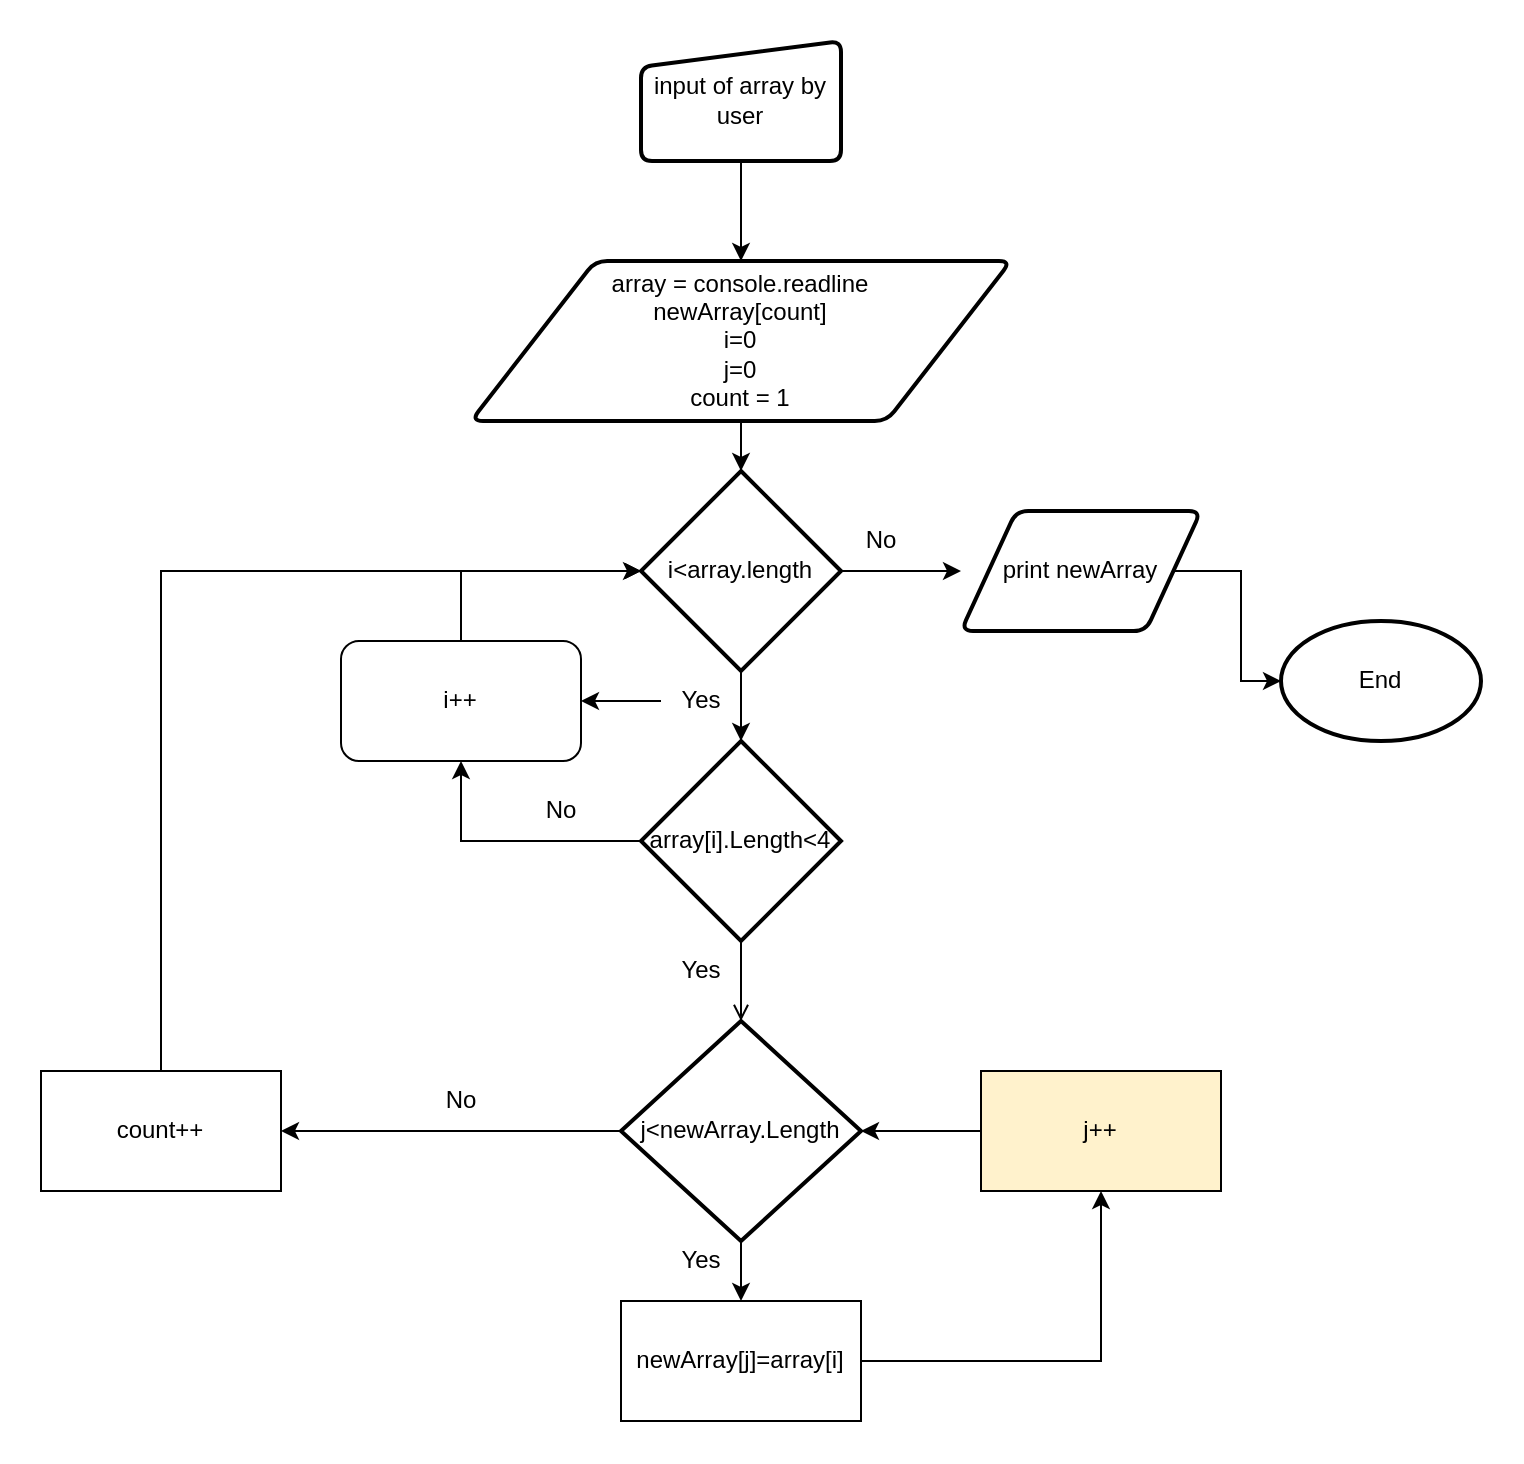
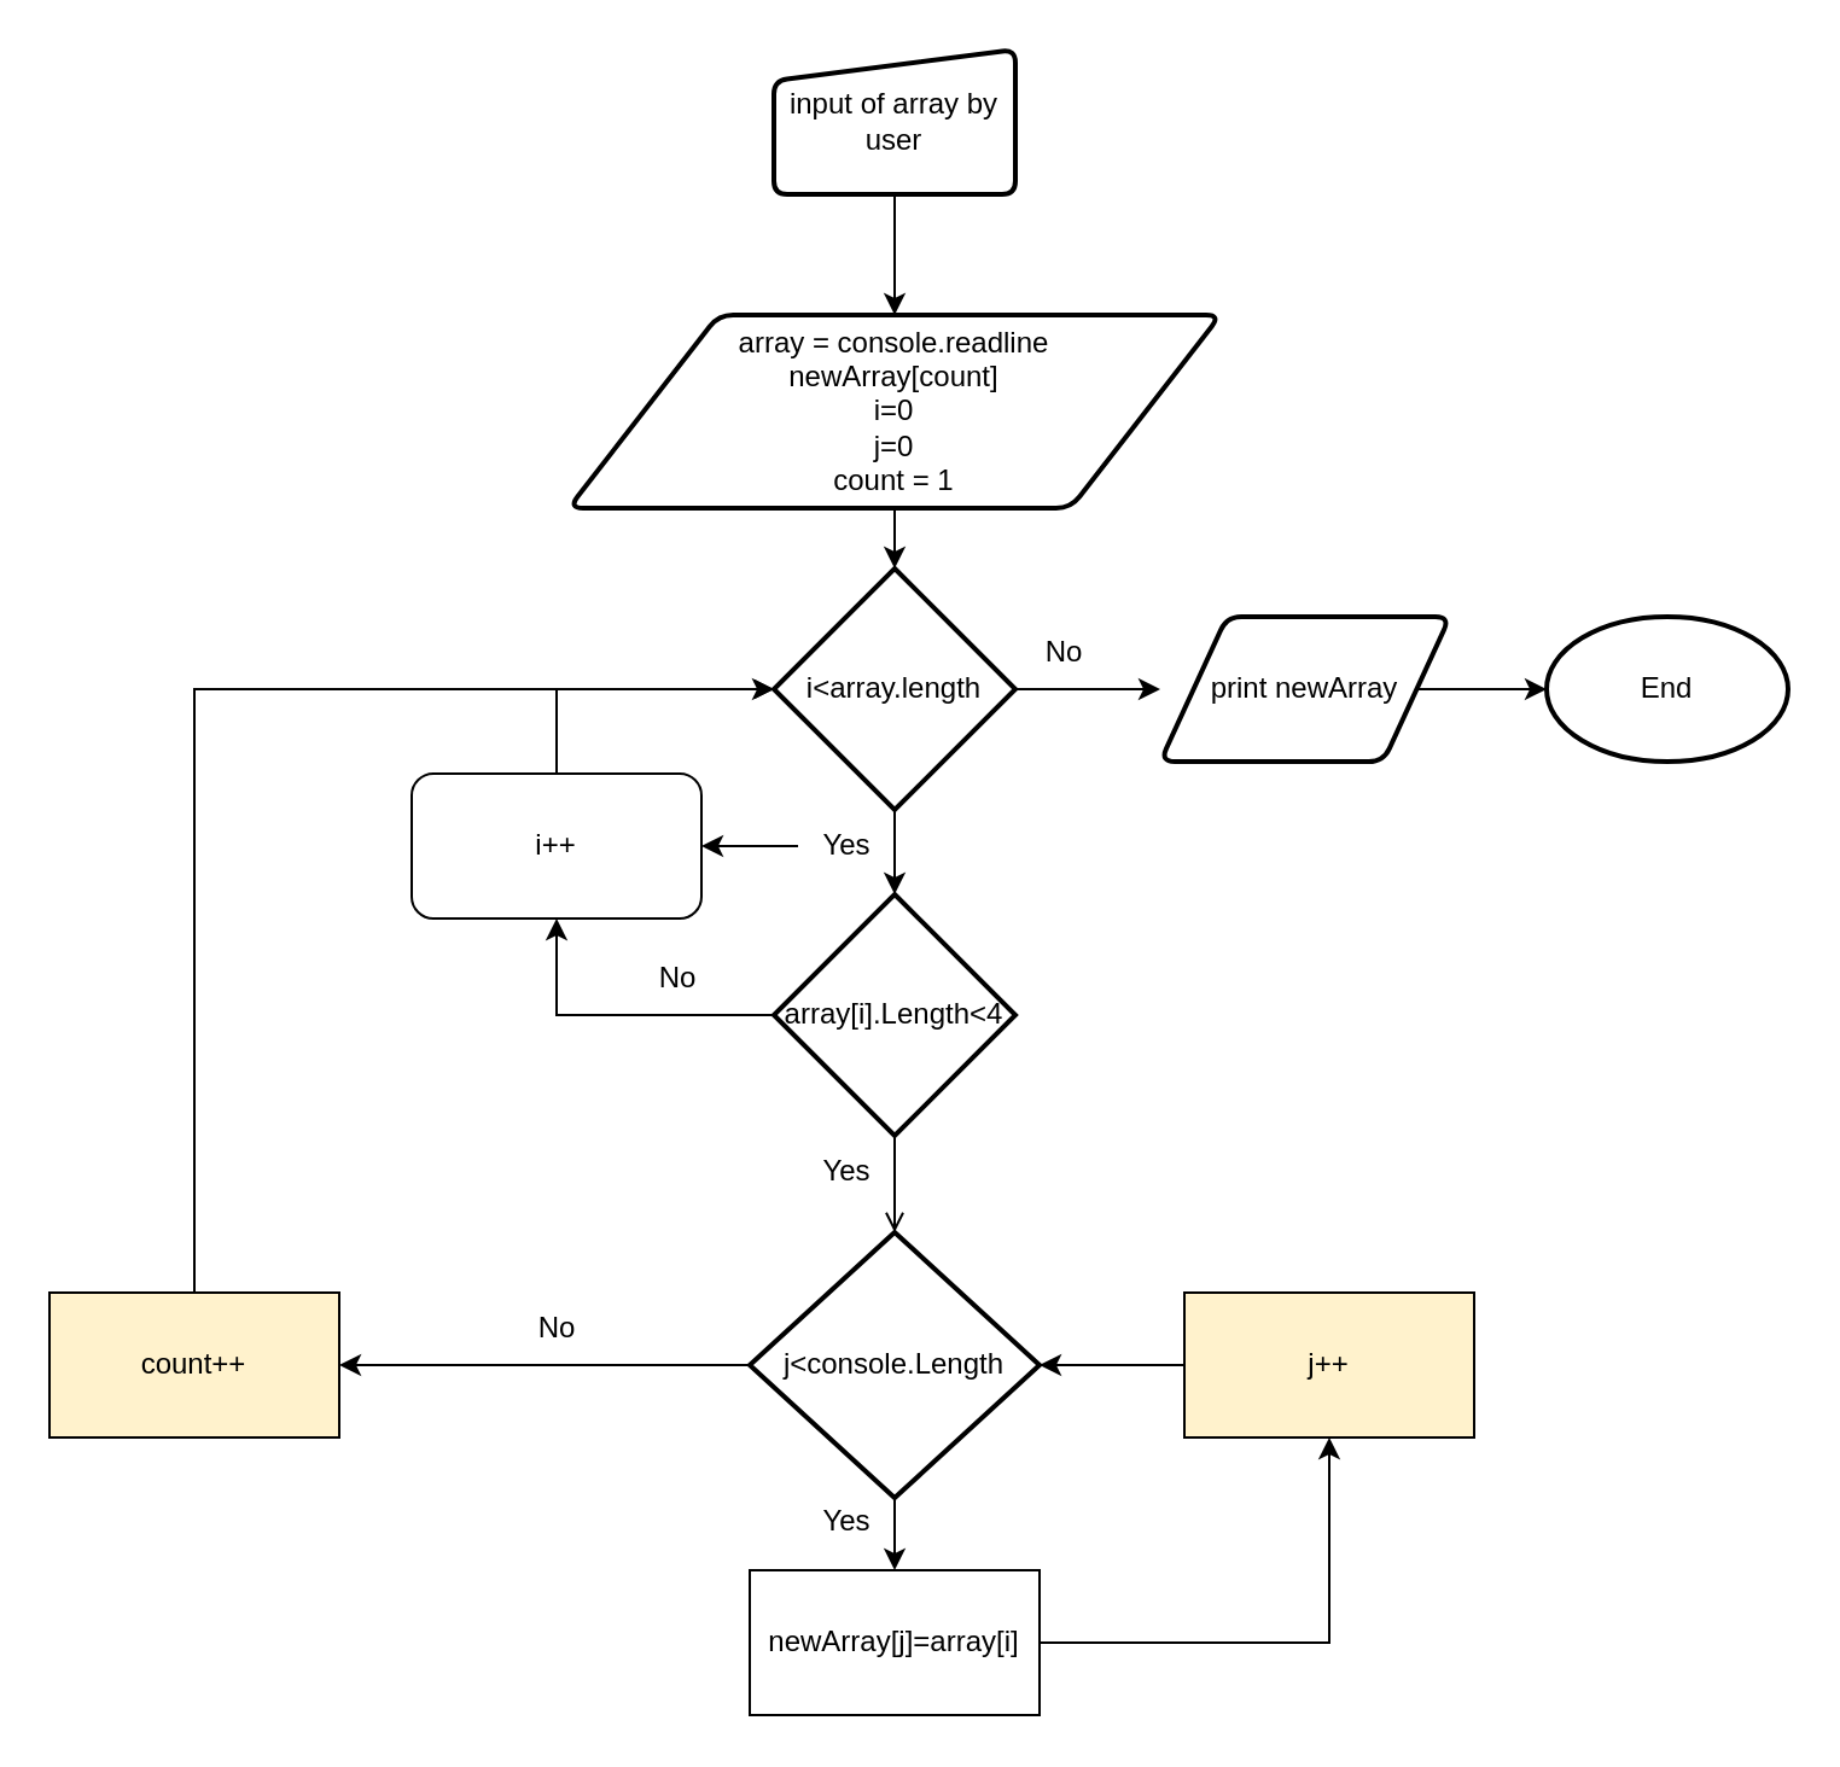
- <mxCell id="16" value="End" style="strokeWidth=2;html=1;shape=mxgraph.flowchart.start_1;whiteSpace=wrap;" vertex="1" parent="1"><mxGeometry x="640" y="310" width="100" height="60" as="geometry" /></mxCell>
+ <mxCell id="16" value="End" style="strokeWidth=2;html=1;shape=mxgraph.flowchart.start_1;whiteSpace=wrap;" vertex="1" parent="1"><mxGeometry x="640" y="255" width="100" height="60" as="geometry" /></mxCell>
- <mxCell id="29" value="count++" style="whiteSpace=wrap;html=1;" vertex="1" parent="1"><mxGeometry x="20" y="535" width="120" height="60" as="geometry" /></mxCell>
+ <mxCell id="29" value="count++" style="whiteSpace=wrap;html=1;fillColor=#fff2cc;" vertex="1" parent="1"><mxGeometry x="20" y="535" width="120" height="60" as="geometry" /></mxCell>
- <mxCell id="24" value="j&amp;lt;newArray.Length" style="strokeWidth=2;html=1;shape=mxgraph.flowchart.decision;whiteSpace=wrap;" vertex="1" parent="1"><mxGeometry x="310" y="510" width="120" height="110" as="geometry" /></mxCell>
+ <mxCell id="24" value="j&amp;lt;console.Length" style="strokeWidth=2;html=1;shape=mxgraph.flowchart.decision;whiteSpace=wrap;" vertex="1" parent="1"><mxGeometry x="310" y="510" width="120" height="110" as="geometry" /></mxCell>
